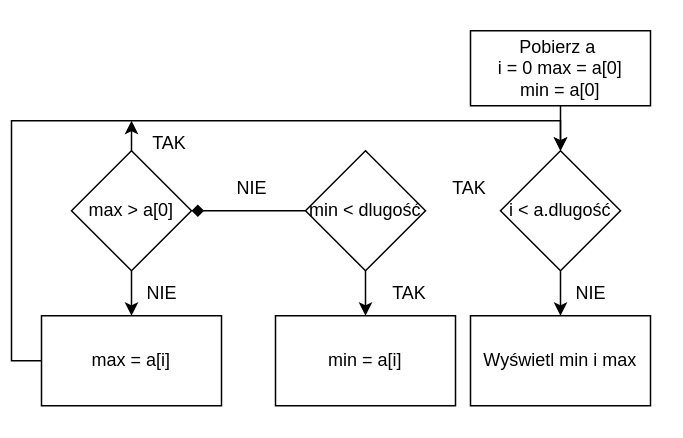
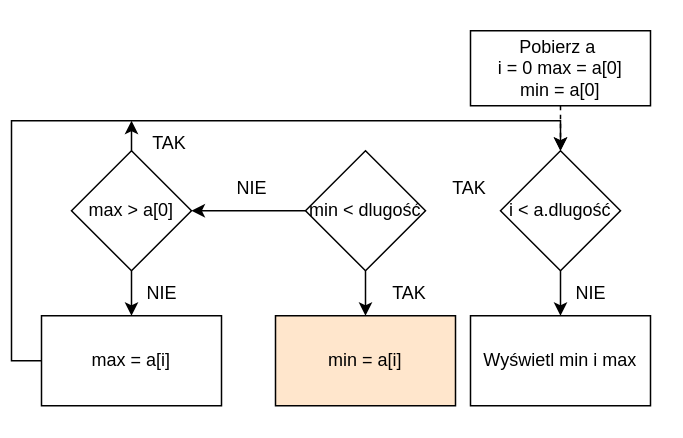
- <mxCell id="2" style="edgeStyle=orthogonalEdgeStyle;rounded=0;orthogonalLoop=1;jettySize=auto;html=1;exitX=0.5;exitY=1;exitDx=0;exitDy=0;entryX=0.5;entryY=0;entryDx=0;entryDy=0;" edge="1" parent="1" source="3" target="5"><mxGeometry relative="1" as="geometry" /></mxCell>
+ <mxCell id="2" style="edgeStyle=orthogonalEdgeStyle;rounded=0;orthogonalLoop=1;jettySize=auto;html=1;exitX=0.5;exitY=1;exitDx=0;exitDy=0;entryX=0.5;entryY=0;entryDx=0;entryDy=0;dashed=1;" edge="1" parent="1" source="3" target="5"><mxGeometry relative="1" as="geometry" /></mxCell>
- <mxCell id="6" style="edgeStyle=orthogonalEdgeStyle;rounded=0;orthogonalLoop=1;jettySize=auto;html=1;exitX=0;exitY=0.5;exitDx=0;exitDy=0;entryX=1;entryY=0.5;entryDx=0;entryDy=0;endArrow=diamond;" edge="1" parent="1" source="8" target="11"><mxGeometry relative="1" as="geometry" /></mxCell>
+ <mxCell id="6" style="edgeStyle=orthogonalEdgeStyle;rounded=0;orthogonalLoop=1;jettySize=auto;html=1;exitX=0;exitY=0.5;exitDx=0;exitDy=0;entryX=1;entryY=0.5;entryDx=0;entryDy=0;" edge="1" parent="1" source="8" target="11"><mxGeometry relative="1" as="geometry" /></mxCell>
- <mxCell id="14" value="min = a[i]" style="rounded=0;whiteSpace=wrap;html=1;" vertex="1" parent="1"><mxGeometry x="176" y="210" width="120" height="60" as="geometry" /></mxCell>
+ <mxCell id="14" value="min = a[i]" style="rounded=0;whiteSpace=wrap;html=1;fillColor=#ffe6cc;" vertex="1" parent="1"><mxGeometry x="176" y="210" width="120" height="60" as="geometry" /></mxCell>
